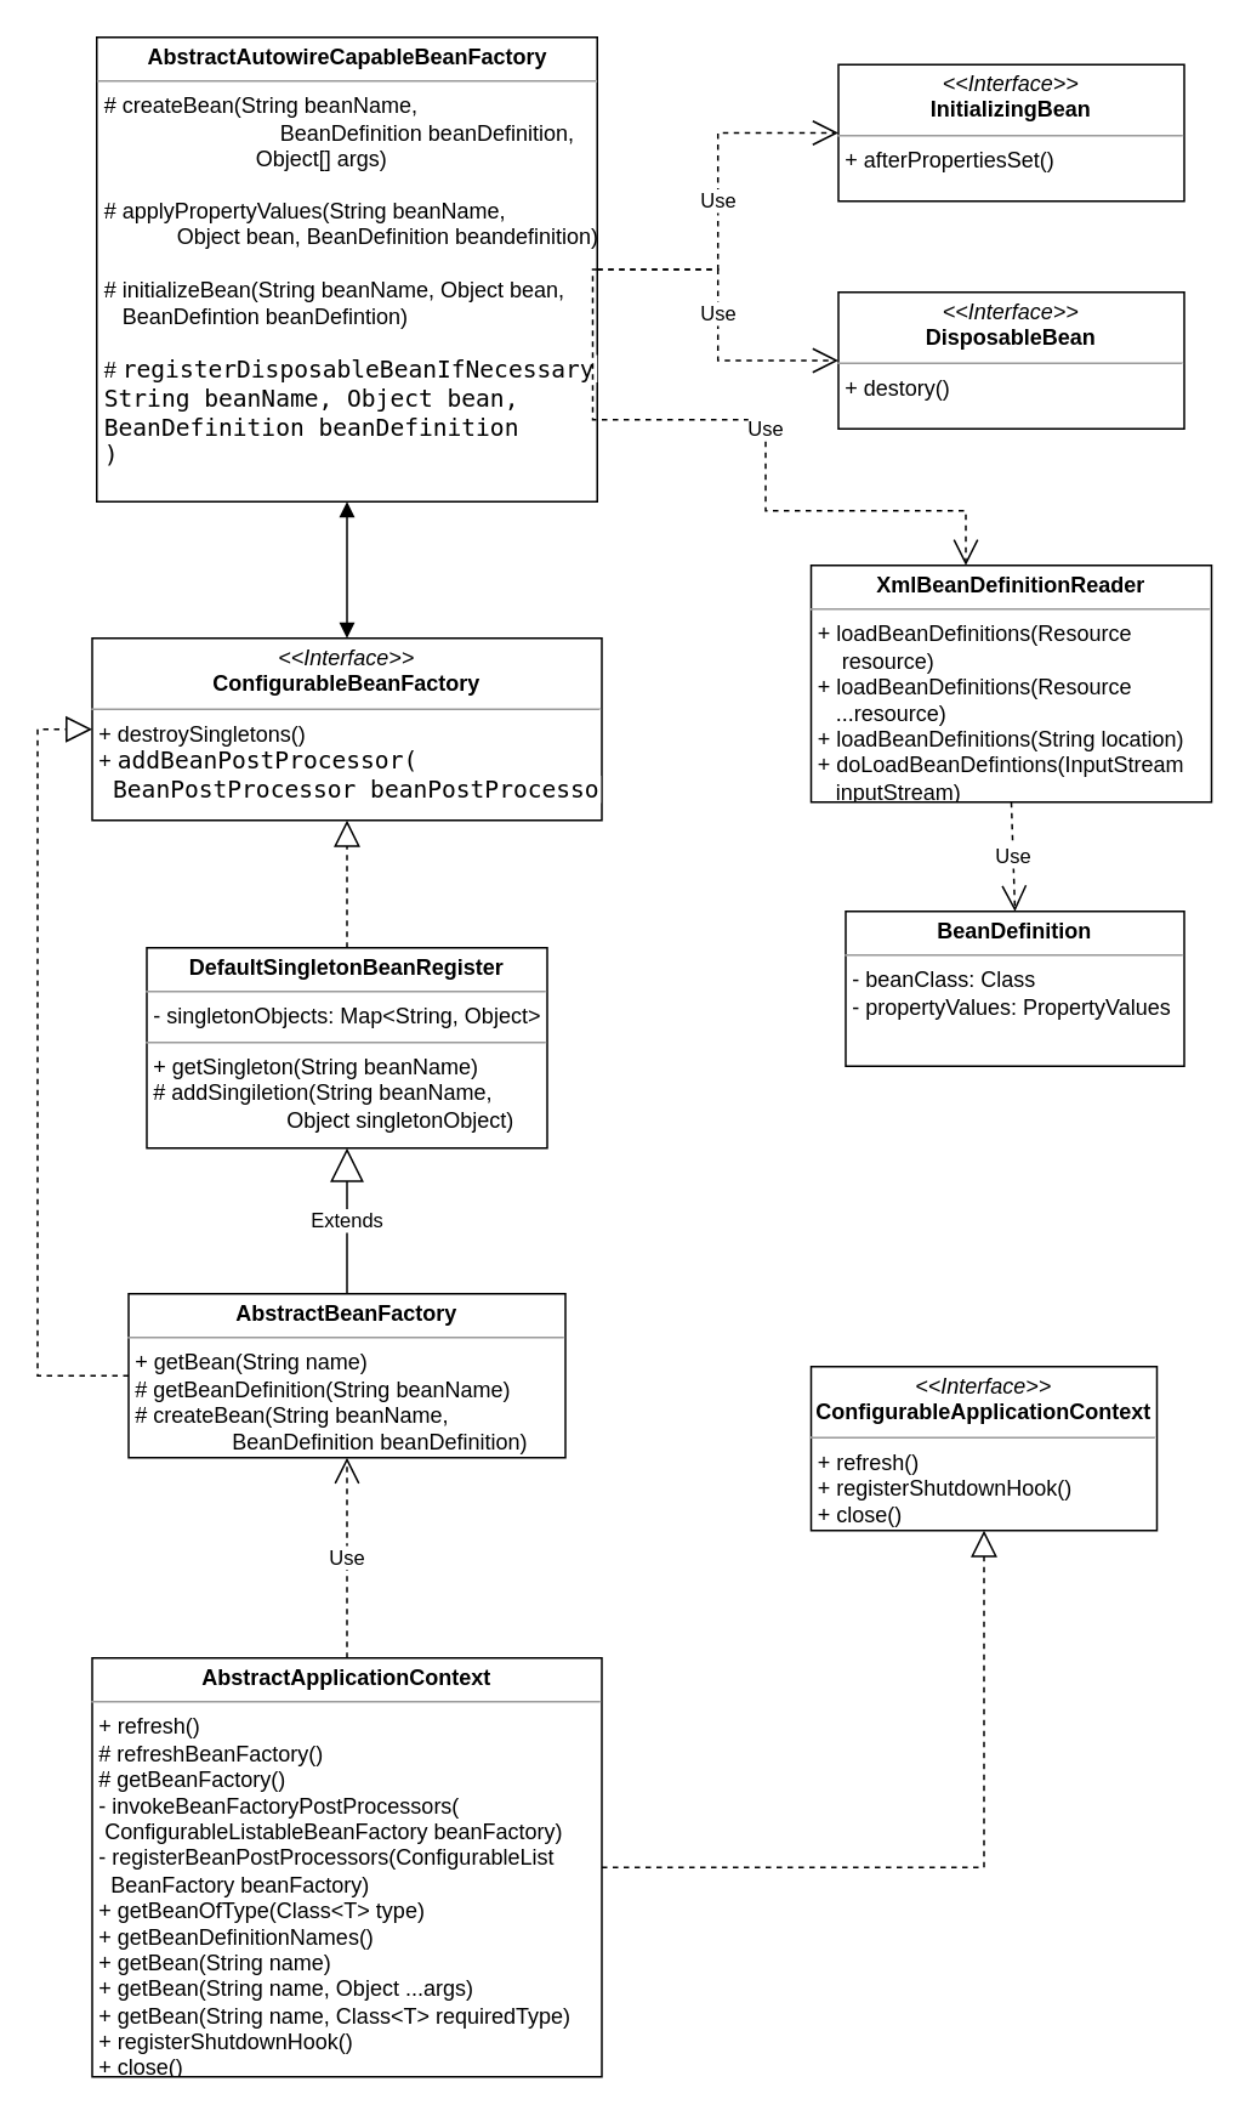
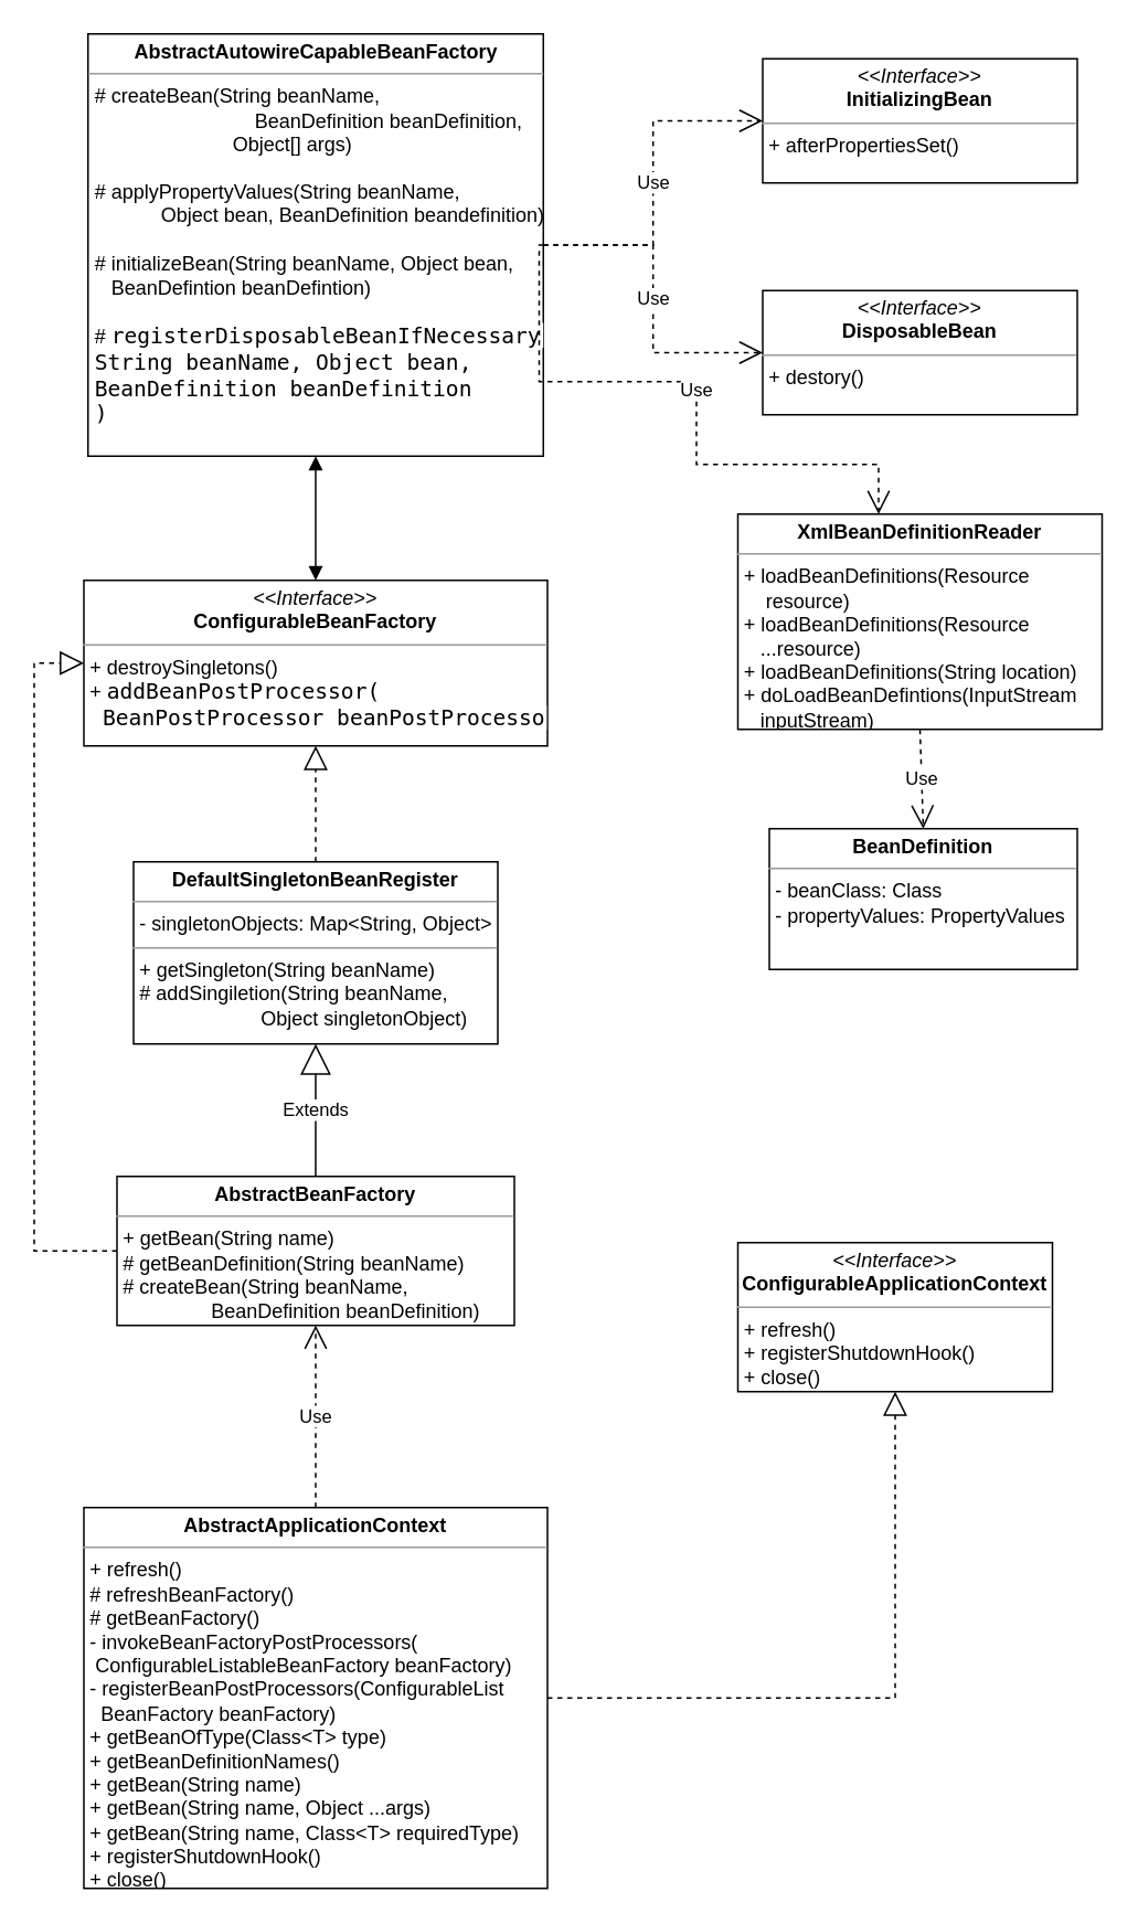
- <mxCell id="4" value="&lt;p style=&quot;margin:0px;margin-top:4px;text-align:center;&quot;&gt;&lt;i&gt;&amp;lt;&amp;lt;Interface&amp;gt;&amp;gt;&lt;/i&gt;&lt;br&gt;&lt;b&gt;DisposableBean&lt;/b&gt;&lt;/p&gt;&lt;hr size=&quot;1&quot;&gt;&lt;p style=&quot;margin:0px;margin-left:4px;&quot;&gt;+ destory()&lt;br&gt;&lt;/p&gt;" style="verticalAlign=top;align=left;overflow=fill;fontSize=12;fontFamily=Helvetica;html=1;" parent="1" vertex="1"><mxGeometry x="460" y="160" width="190" height="75" as="geometry" /></mxCell>
+ <mxCell id="4" value="&lt;p style=&quot;margin:0px;margin-top:4px;text-align:center;&quot;&gt;&lt;i&gt;&amp;lt;&amp;lt;Interface&amp;gt;&amp;gt;&lt;/i&gt;&lt;br&gt;&lt;b&gt;DisposableBean&lt;/b&gt;&lt;/p&gt;&lt;hr size=&quot;1&quot;&gt;&lt;p style=&quot;margin:0px;margin-left:4px;&quot;&gt;+ destory()&lt;br&gt;&lt;/p&gt;" style="verticalAlign=top;align=left;overflow=fill;fontSize=12;fontFamily=Helvetica;html=1;" parent="1" vertex="1"><mxGeometry x="460" y="175" width="190" height="75" as="geometry" /></mxCell>
